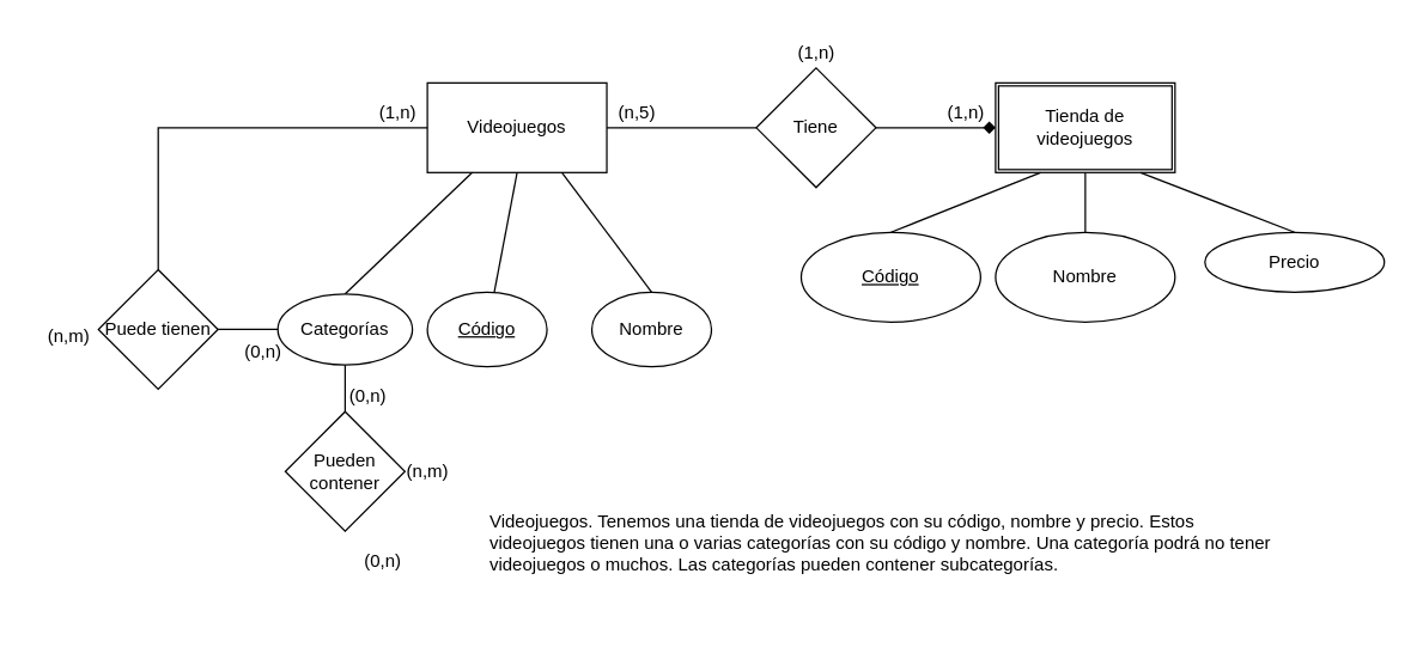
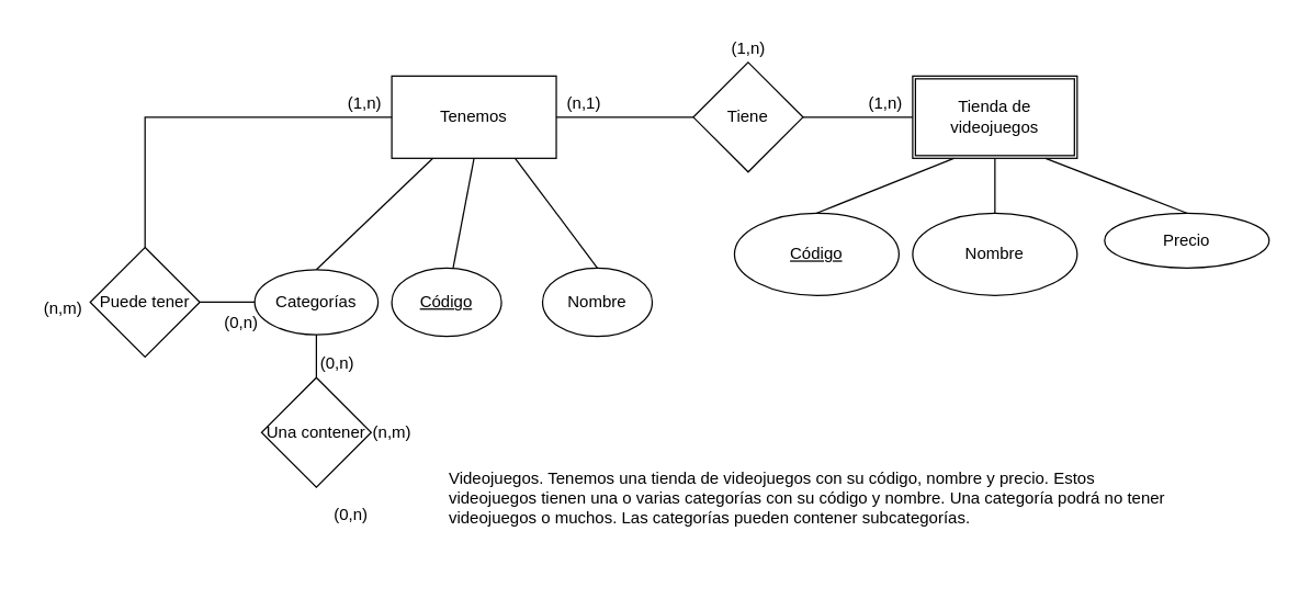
- <mxCell id="26" value="(n,5)" style="text;html=1;align=center;verticalAlign=middle;resizable=0;points=[];autosize=1;strokeColor=none;fillColor=none;" vertex="1" parent="1"><mxGeometry x="400" y="60" width="50" height="30" as="geometry" /></mxCell>
+ <mxCell id="26" value="(n,1)" style="text;html=1;align=center;verticalAlign=middle;resizable=0;points=[];autosize=1;strokeColor=none;fillColor=none;" vertex="1" parent="1"><mxGeometry x="400" y="60" width="50" height="30" as="geometry" /></mxCell>
- <mxCell id="10" value="Videojuegos" style="rounded=0;whiteSpace=wrap;html=1;" vertex="1" parent="1"><mxGeometry x="285" y="55" width="120" height="60" as="geometry" /></mxCell>
+ <mxCell id="10" value="Tenemos" style="rounded=0;whiteSpace=wrap;html=1;" vertex="1" parent="1"><mxGeometry x="285" y="55" width="120" height="60" as="geometry" /></mxCell>
- <mxCell id="14" value="" style="endArrow=diamond;html=1;rounded=0;entryX=0;entryY=0.5;entryDx=0;entryDy=0;exitX=1;exitY=0.5;exitDx=0;exitDy=0;" edge="1" parent="1" source="13" target="3"><mxGeometry width="50" height="50" relative="1" as="geometry"><mxPoint x="545" y="235" as="sourcePoint" /><mxPoint x="595" y="185" as="targetPoint" /></mxGeometry></mxCell>
+ <mxCell id="14" value="" style="endArrow=none;html=1;rounded=0;entryX=0;entryY=0.5;entryDx=0;entryDy=0;exitX=1;exitY=0.5;exitDx=0;exitDy=0;" edge="1" parent="1" source="13" target="3"><mxGeometry width="50" height="50" relative="1" as="geometry"><mxPoint x="545" y="235" as="sourcePoint" /><mxPoint x="595" y="185" as="targetPoint" /></mxGeometry></mxCell>
- <mxCell id="22" value="Puede tienen" style="rhombus;whiteSpace=wrap;html=1;" vertex="1" parent="1"><mxGeometry x="65" y="180" width="80" height="80" as="geometry" /></mxCell>
+ <mxCell id="22" value="Puede tener" style="rhombus;whiteSpace=wrap;html=1;" vertex="1" parent="1"><mxGeometry x="65" y="180" width="80" height="80" as="geometry" /></mxCell>
- <mxCell id="20" value="Pueden contener" style="rhombus;whiteSpace=wrap;html=1;" vertex="1" parent="1"><mxGeometry x="190" y="275" width="80" height="80" as="geometry" /></mxCell>
+ <mxCell id="20" value="Una contener" style="rhombus;whiteSpace=wrap;html=1;" vertex="1" parent="1"><mxGeometry x="190" y="275" width="80" height="80" as="geometry" /></mxCell>
